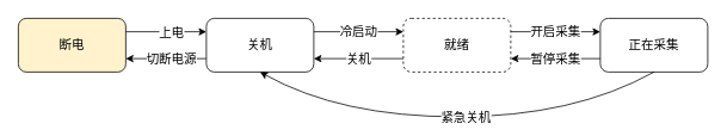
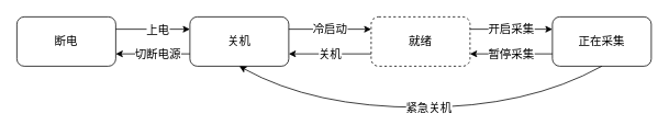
- <mxCell id="3" value="断电" style="whiteSpace=wrap;html=1;rounded=1;fontSize=14;fillColor=#fff2cc;" parent="1" vertex="1"><mxGeometry x="20" y="20" width="120" height="60" as="geometry" /></mxCell>
+ <mxCell id="3" value="断电" style="whiteSpace=wrap;html=1;rounded=1;fontSize=14;" parent="1" vertex="1"><mxGeometry x="20" y="20" width="120" height="60" as="geometry" /></mxCell>
